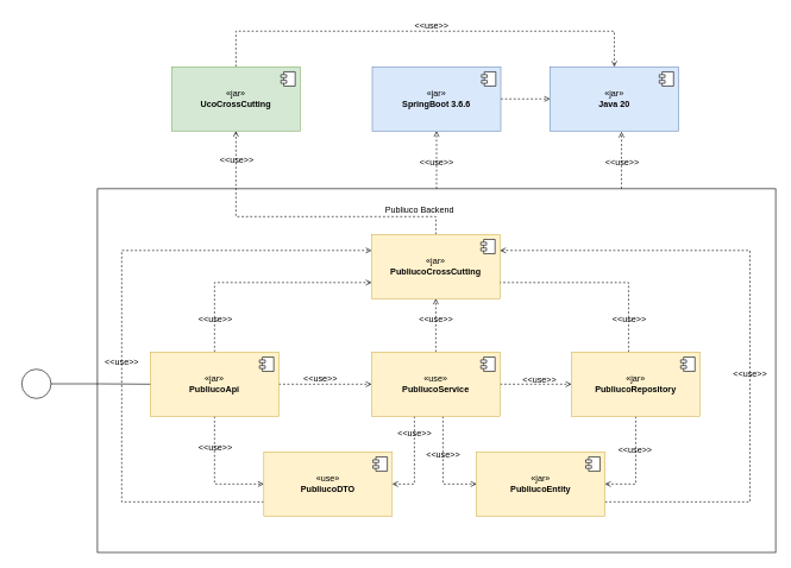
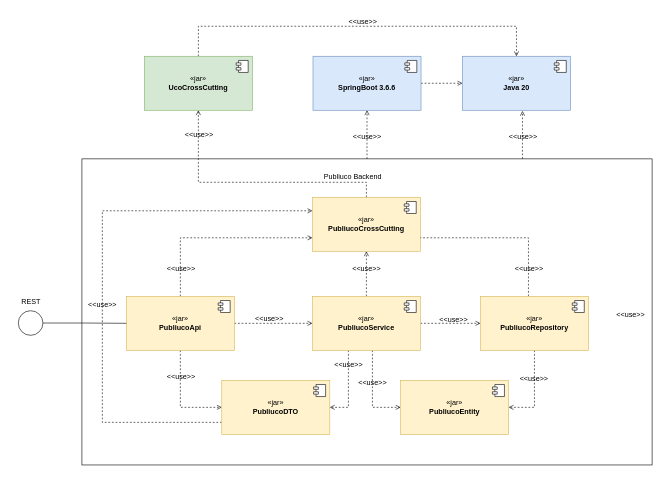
- <mxCell id="23" style="edgeStyle=orthogonalEdgeStyle;rounded=0;orthogonalLoop=1;jettySize=auto;html=1;entryX=1;entryY=0.25;entryDx=0;entryDy=0;dashed=1;endArrow=open;endFill=0;" edge="1" parent="1" source="24" target="6"><mxGeometry relative="1" as="geometry"><Array as="points"><mxPoint x="1050" y="703" /><mxPoint x="1050" y="351" /></Array></mxGeometry></mxCell>
+ <mxCell id="55" value="REST" style="text;html=1;align=center;verticalAlign=middle;resizable=0;points=[];autosize=1;strokeColor=none;fillColor=none;" vertex="1" parent="1"><mxGeometry x="20.5" y="487" width="60" height="30" as="geometry" /></mxCell>
- <mxCell id="17" value="«use»&lt;br&gt;&lt;b style=&quot;border-color: var(--border-color);&quot;&gt;Publiuco&lt;/b&gt;&lt;b&gt;Service&lt;/b&gt;" style="html=1;dropTarget=0;whiteSpace=wrap;fillColor=#fff2cc;strokeColor=#d6b656;" vertex="1" parent="1"><mxGeometry x="520" y="493" width="180" height="90" as="geometry" /></mxCell>
+ <mxCell id="17" value="«jar»&lt;br&gt;&lt;b style=&quot;border-color: var(--border-color);&quot;&gt;Publiuco&lt;/b&gt;&lt;b&gt;Service&lt;/b&gt;" style="html=1;dropTarget=0;whiteSpace=wrap;fillColor=#fff2cc;strokeColor=#d6b656;" vertex="1" parent="1"><mxGeometry x="520" y="493" width="180" height="90" as="geometry" /></mxCell>
- <mxCell id="27" value="«use»&lt;br&gt;&lt;b&gt;PubliucoDTO&lt;/b&gt;" style="html=1;dropTarget=0;whiteSpace=wrap;fillColor=#fff2cc;strokeColor=#d6b656;" vertex="1" parent="1"><mxGeometry x="369" y="633" width="180" height="90" as="geometry" /></mxCell>
+ <mxCell id="27" value="«jar»&lt;br&gt;&lt;b&gt;PubliucoDTO&lt;/b&gt;" style="html=1;dropTarget=0;whiteSpace=wrap;fillColor=#fff2cc;strokeColor=#d6b656;" vertex="1" parent="1"><mxGeometry x="369" y="633" width="180" height="90" as="geometry" /></mxCell>
